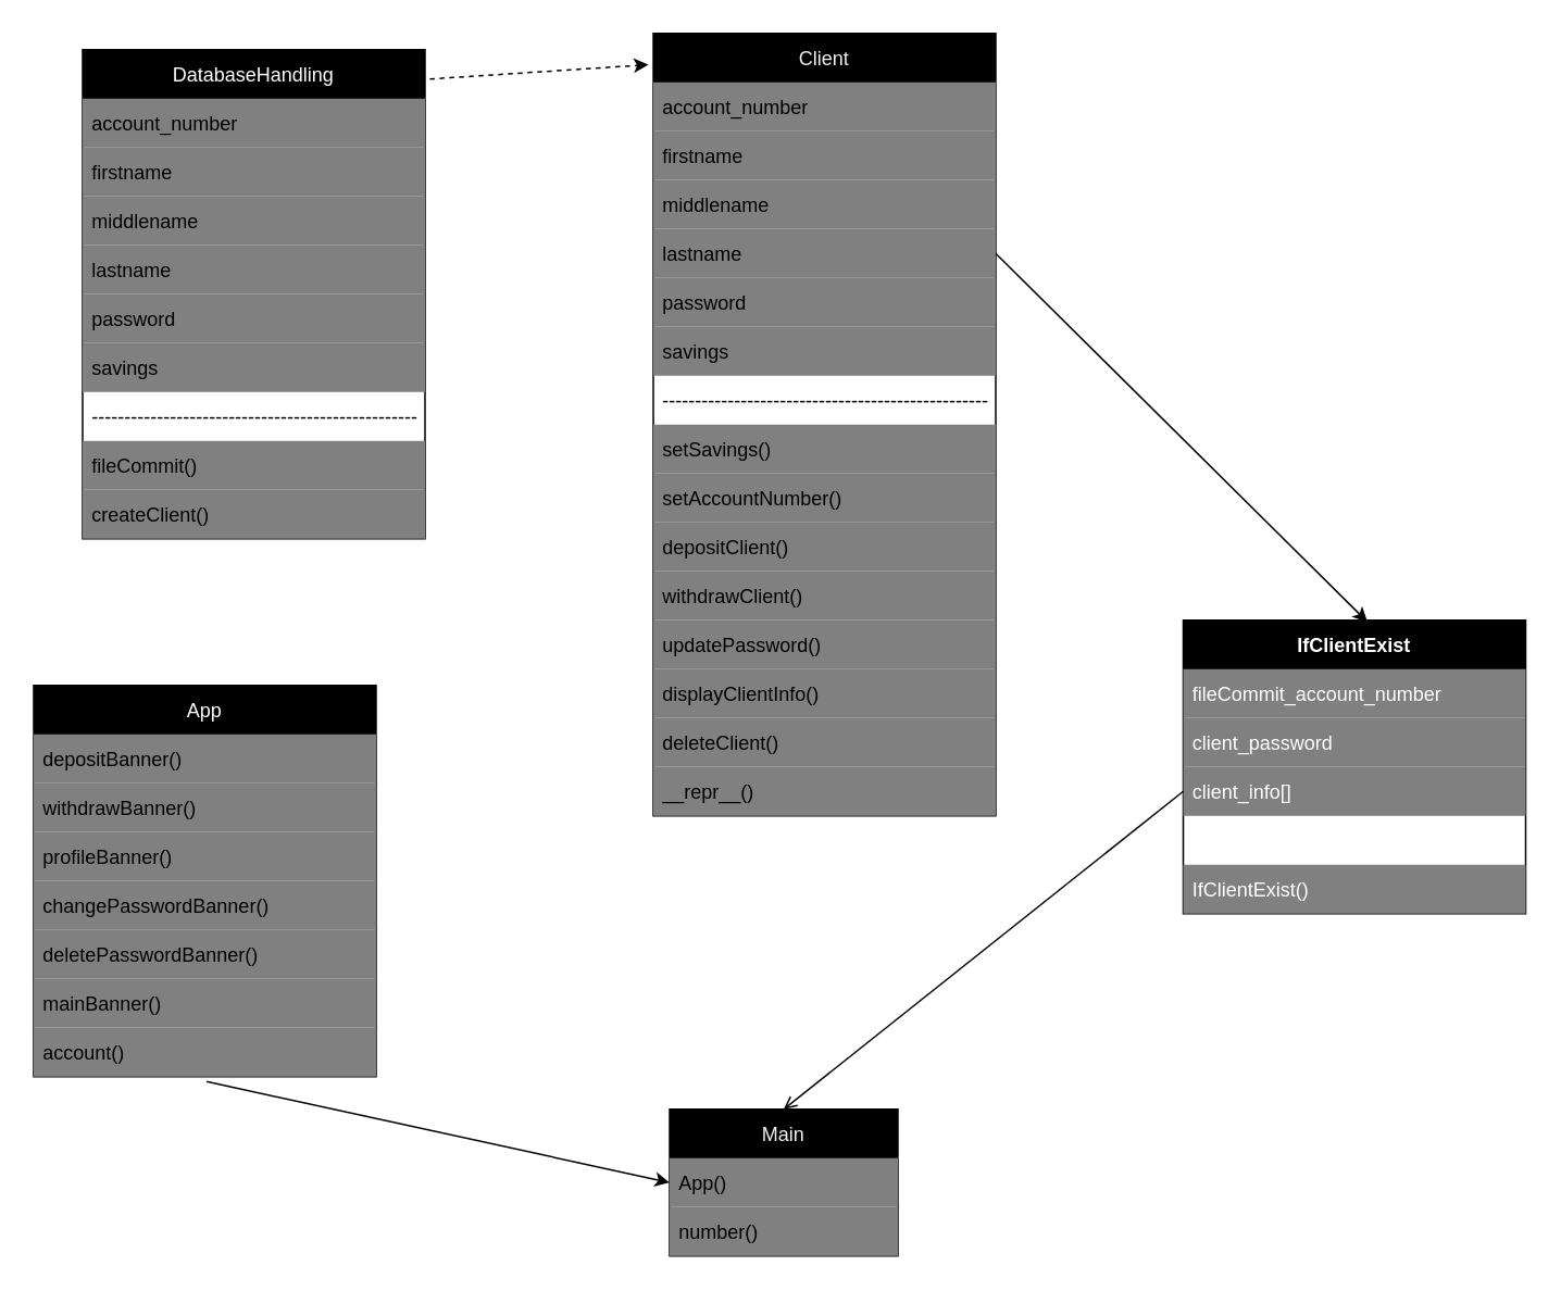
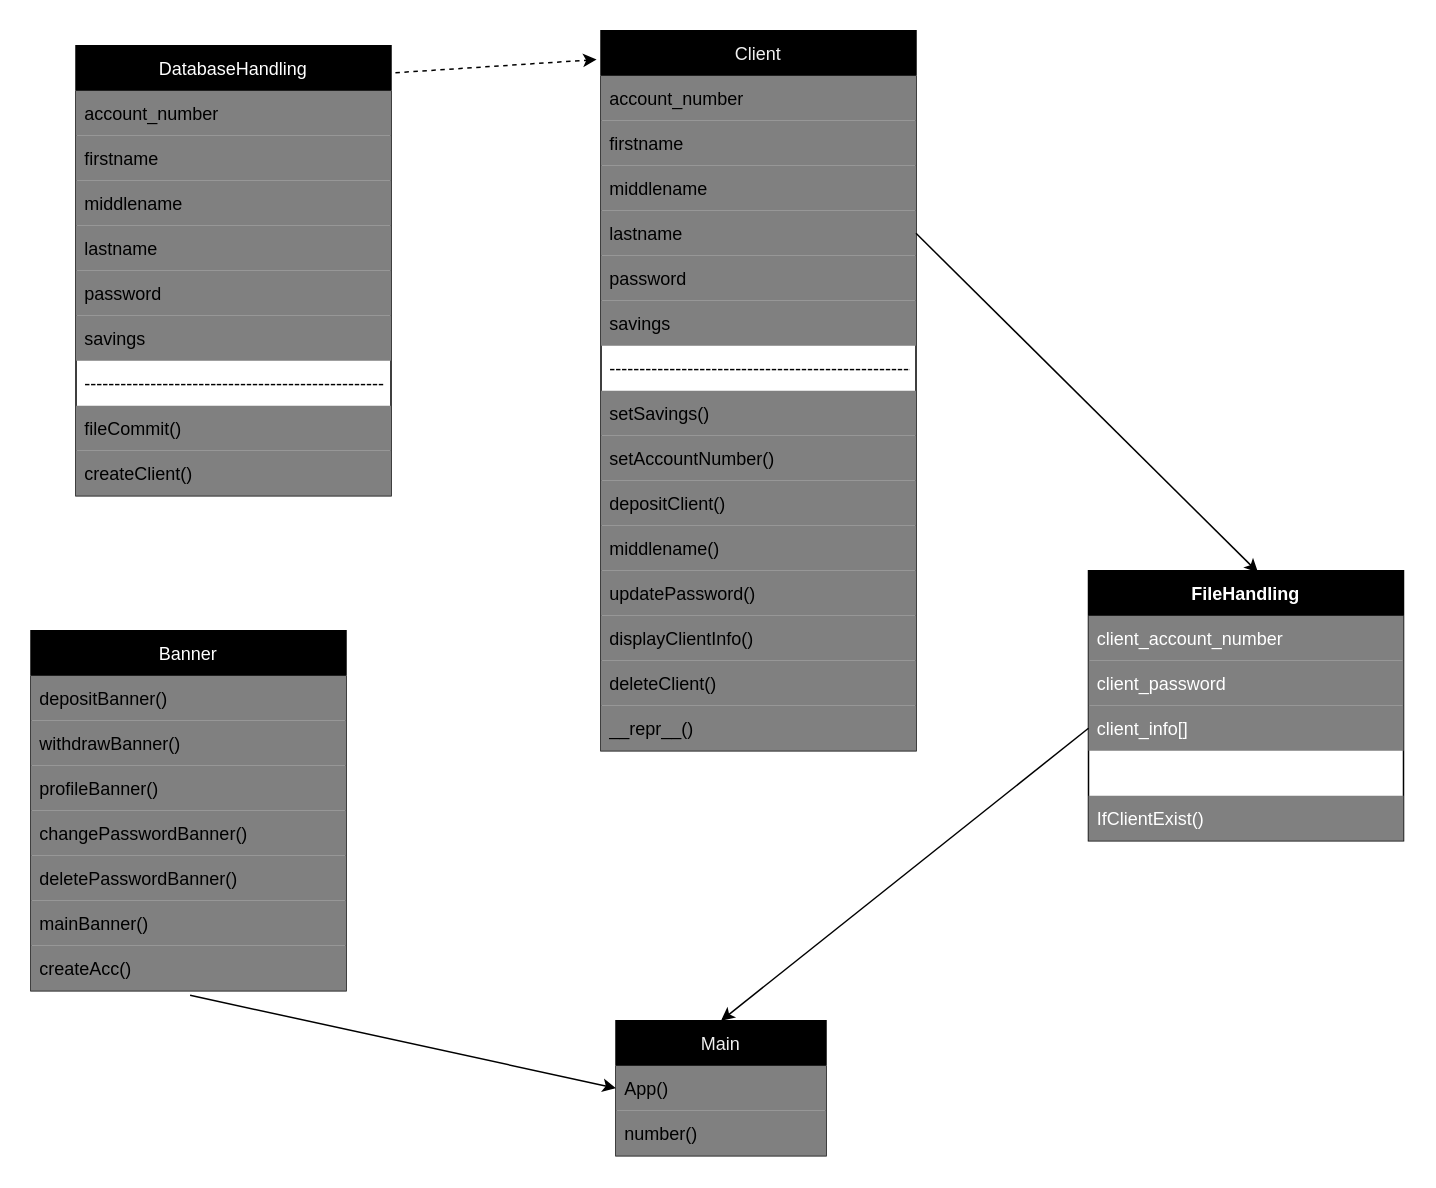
- <mxCell id="13" value="withdrawClient()" style="text;strokeColor=none;fillColor=#808080;align=left;verticalAlign=middle;spacingLeft=4;spacingRight=4;overflow=hidden;points=[[0,0.5],[1,0.5]];portConstraint=eastwest;rotatable=0;dashed=1;" parent="2" vertex="1"><mxGeometry y="330" width="210" height="30" as="geometry" /></mxCell>
+ <mxCell id="13" value="middlename()" style="text;strokeColor=none;fillColor=#808080;align=left;verticalAlign=middle;spacingLeft=4;spacingRight=4;overflow=hidden;points=[[0,0.5],[1,0.5]];portConstraint=eastwest;rotatable=0;dashed=1;" parent="2" vertex="1"><mxGeometry y="330" width="210" height="30" as="geometry" /></mxCell>
- <mxCell id="28" value="IfClientExist" style="swimlane;fontStyle=1;childLayout=stackLayout;horizontal=1;startSize=30;horizontalStack=0;resizeParent=1;resizeParentMax=0;resizeLast=0;collapsible=1;marginBottom=0;fontColor=#FFFFFF;fillColor=#000000;" parent="1" vertex="1"><mxGeometry x="725" y="380" width="210" height="180" as="geometry" /></mxCell>
+ <mxCell id="28" value="FileHandling" style="swimlane;fontStyle=1;childLayout=stackLayout;horizontal=1;startSize=30;horizontalStack=0;resizeParent=1;resizeParentMax=0;resizeLast=0;collapsible=1;marginBottom=0;fontColor=#FFFFFF;fillColor=#000000;" parent="1" vertex="1"><mxGeometry x="725" y="380" width="210" height="180" as="geometry" /></mxCell>
- <mxCell id="29" value="fileCommit_account_number" style="text;strokeColor=none;fillColor=#808080;align=left;verticalAlign=middle;spacingLeft=4;spacingRight=4;overflow=hidden;points=[[0,0.5],[1,0.5]];portConstraint=eastwest;rotatable=0;fontColor=#FFFFFF;" parent="28" vertex="1"><mxGeometry y="30" width="210" height="30" as="geometry" /></mxCell>
+ <mxCell id="29" value="client_account_number" style="text;strokeColor=none;fillColor=#808080;align=left;verticalAlign=middle;spacingLeft=4;spacingRight=4;overflow=hidden;points=[[0,0.5],[1,0.5]];portConstraint=eastwest;rotatable=0;fontColor=#FFFFFF;" parent="28" vertex="1"><mxGeometry y="30" width="210" height="30" as="geometry" /></mxCell>
- <mxCell id="34" value="App" style="swimlane;fontStyle=0;childLayout=stackLayout;horizontal=1;startSize=30;horizontalStack=0;resizeParent=1;resizeParentMax=0;resizeLast=0;collapsible=1;marginBottom=0;fillColor=#000000;fontColor=#FFFFFF;" vertex="1" parent="1"><mxGeometry x="20" y="420" width="210" height="240" as="geometry" /></mxCell>
+ <mxCell id="34" value="Banner" style="swimlane;fontStyle=0;childLayout=stackLayout;horizontal=1;startSize=30;horizontalStack=0;resizeParent=1;resizeParentMax=0;resizeLast=0;collapsible=1;marginBottom=0;fillColor=#000000;fontColor=#FFFFFF;" vertex="1" parent="1"><mxGeometry x="20" y="420" width="210" height="240" as="geometry" /></mxCell>
- <mxCell id="41" value="account()" style="text;strokeColor=none;fillColor=#808080;align=left;verticalAlign=middle;spacingLeft=4;spacingRight=4;overflow=hidden;points=[[0,0.5],[1,0.5]];portConstraint=eastwest;rotatable=0;" vertex="1" parent="34"><mxGeometry y="210" width="210" height="30" as="geometry" /></mxCell>
+ <mxCell id="41" value="createAcc()" style="text;strokeColor=none;fillColor=#808080;align=left;verticalAlign=middle;spacingLeft=4;spacingRight=4;overflow=hidden;points=[[0,0.5],[1,0.5]];portConstraint=eastwest;rotatable=0;" vertex="1" parent="34"><mxGeometry y="210" width="210" height="30" as="geometry" /></mxCell>
- <mxCell id="48" value="" style="endArrow=open;html=1;entryX=0.5;entryY=0;entryDx=0;entryDy=0;exitX=0;exitY=0.5;exitDx=0;exitDy=0;" edge="1" parent="1" source="31" target="42"><mxGeometry width="50" height="50" relative="1" as="geometry"><mxPoint x="490" y="550" as="sourcePoint" /><mxPoint x="540" y="500" as="targetPoint" /></mxGeometry></mxCell>
+ <mxCell id="48" value="" style="endArrow=classic;html=1;entryX=0.5;entryY=0;entryDx=0;entryDy=0;exitX=0;exitY=0.5;exitDx=0;exitDy=0;" edge="1" parent="1" source="31" target="42"><mxGeometry width="50" height="50" relative="1" as="geometry"><mxPoint x="490" y="550" as="sourcePoint" /><mxPoint x="540" y="500" as="targetPoint" /></mxGeometry></mxCell>
